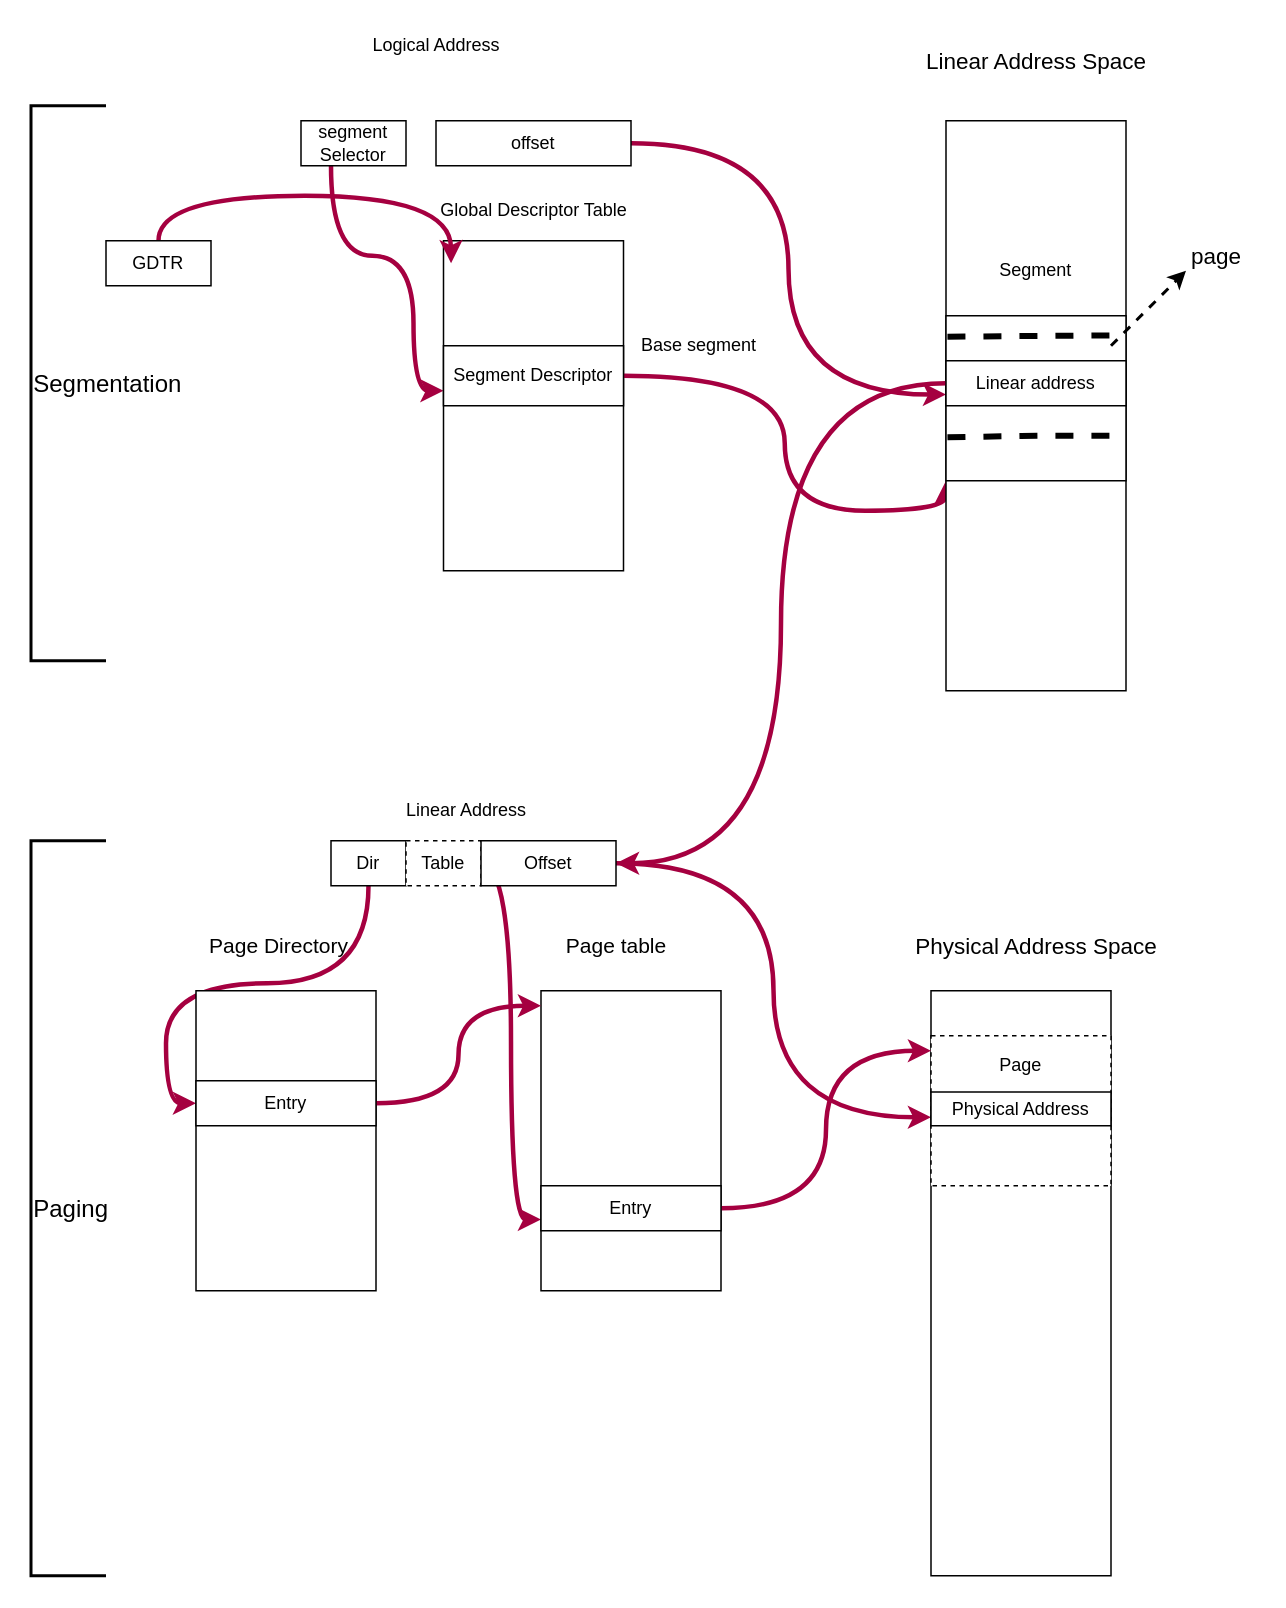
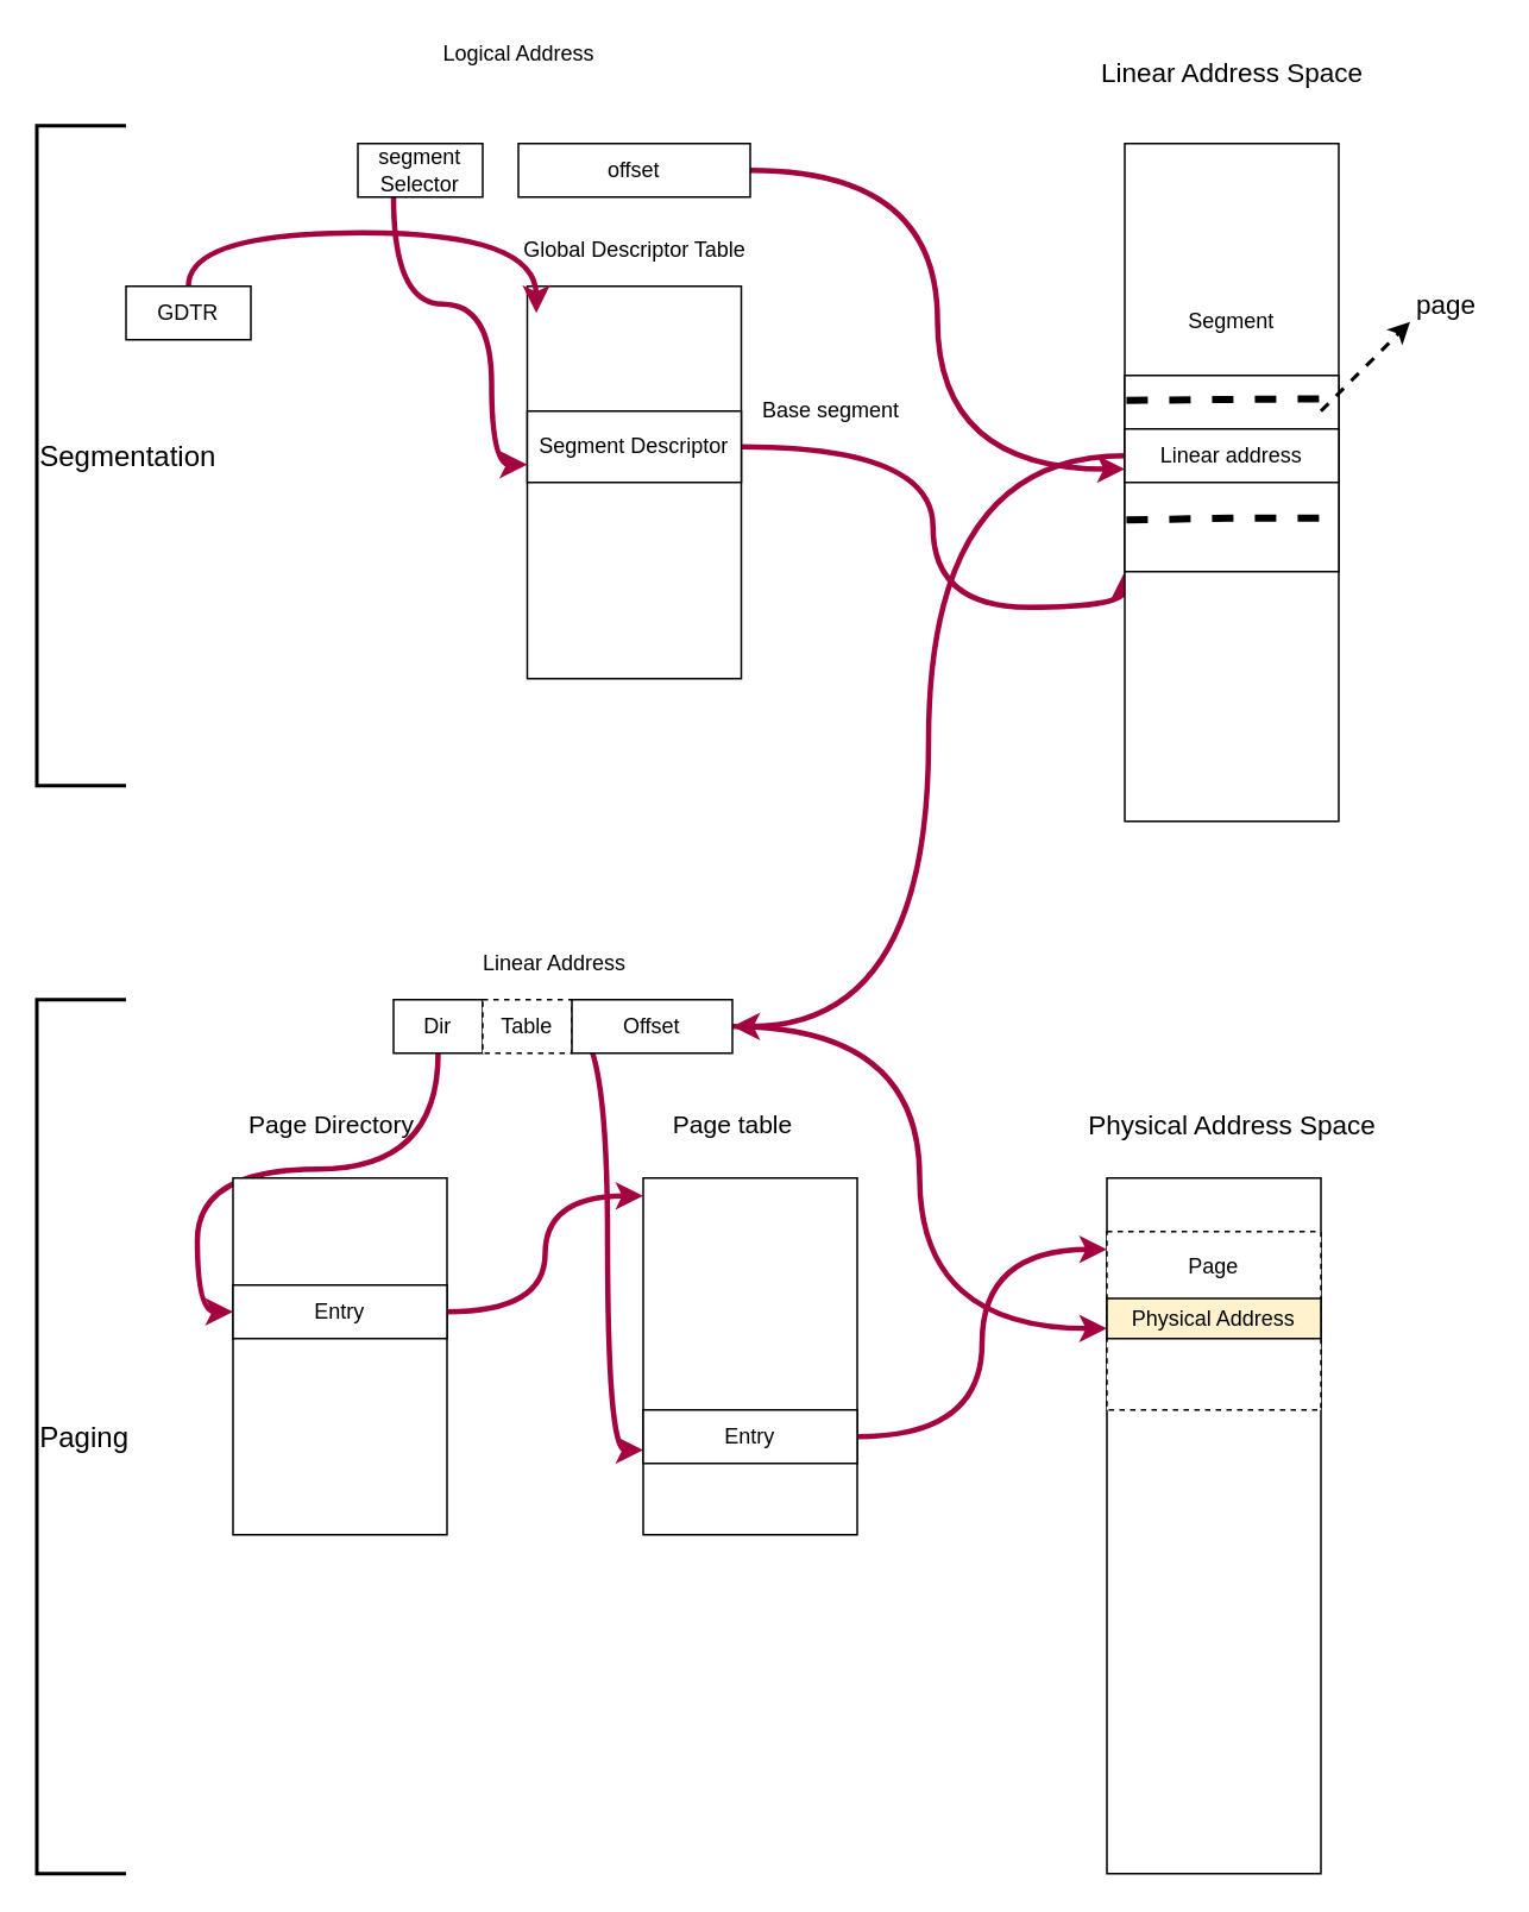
- <mxCell id="38" value="Physical Address" style="rounded=0;whiteSpace=wrap;html=1;" vertex="1" parent="1"><mxGeometry x="620" y="727.5" width="120" height="22.5" as="geometry" /></mxCell>
+ <mxCell id="38" value="Physical Address" style="rounded=0;whiteSpace=wrap;html=1;fillColor=#fff2cc;" vertex="1" parent="1"><mxGeometry x="620" y="727.5" width="120" height="22.5" as="geometry" /></mxCell>
